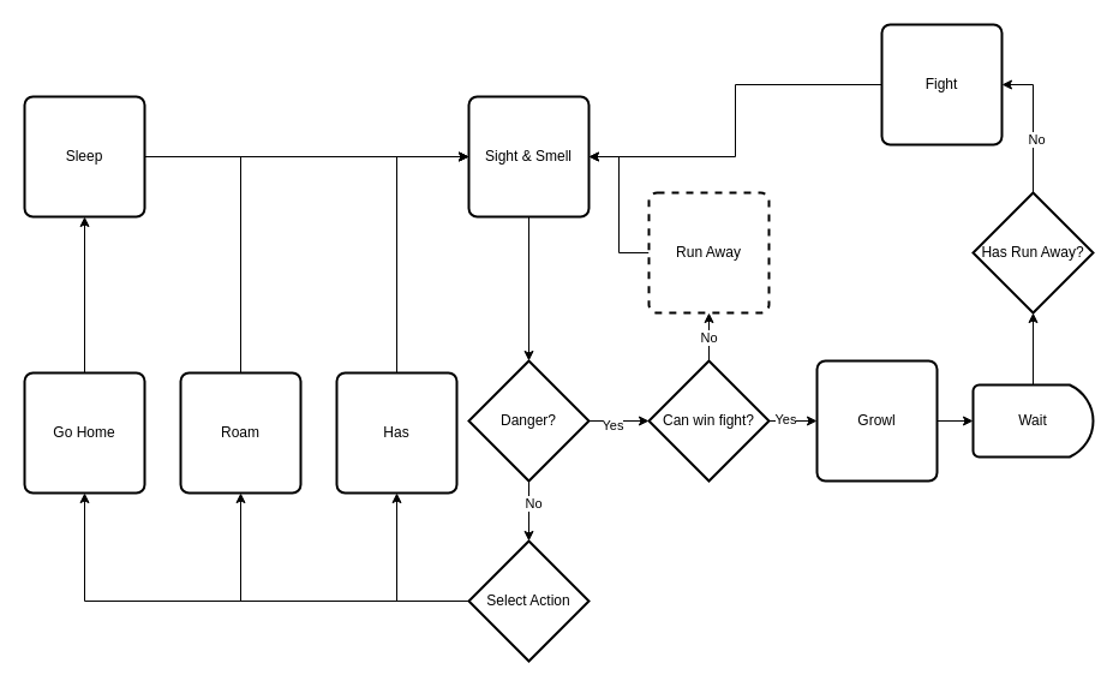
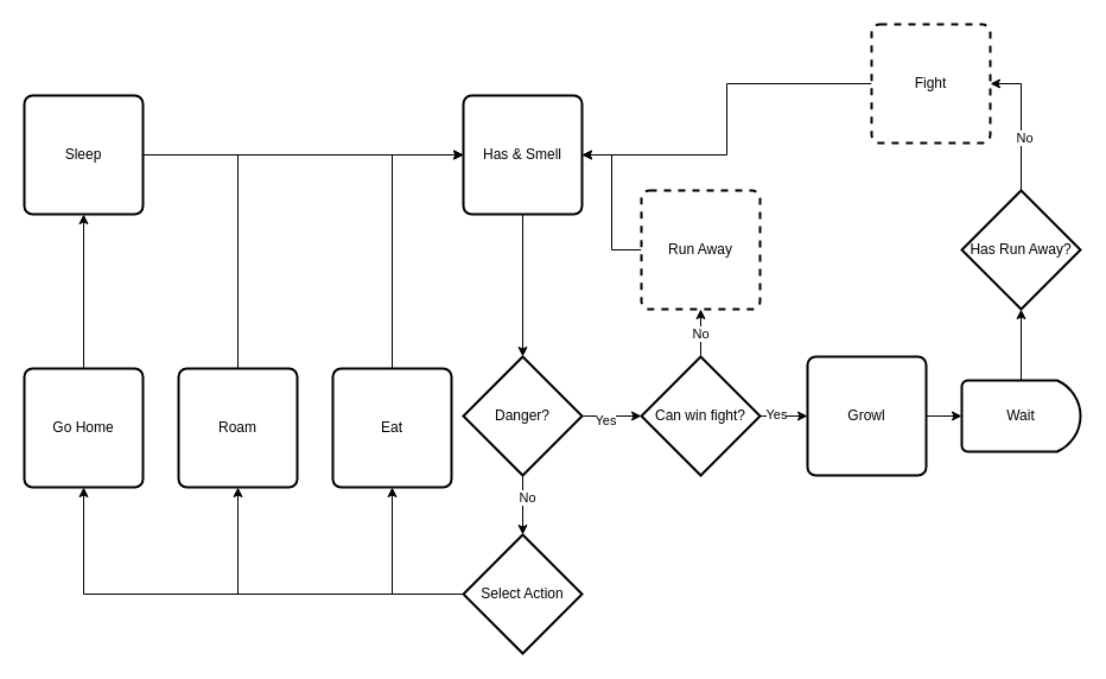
- <mxCell id="24" value="Fight" style="rounded=1;whiteSpace=wrap;html=1;absoluteArcSize=1;arcSize=14;strokeWidth=2;" parent="1" vertex="1"><mxGeometry x="734" y="20" width="100" height="100" as="geometry" /></mxCell>
+ <mxCell id="24" value="Fight" style="rounded=1;whiteSpace=wrap;html=1;absoluteArcSize=1;arcSize=14;strokeWidth=2;dashed=1;" parent="1" vertex="1"><mxGeometry x="734" y="20" width="100" height="100" as="geometry" /></mxCell>
- <mxCell id="3" value="Sight &amp;amp; Smell" style="rounded=1;whiteSpace=wrap;html=1;absoluteArcSize=1;arcSize=14;strokeWidth=2;" parent="1" vertex="1"><mxGeometry x="390" y="80" width="100" height="100" as="geometry" /></mxCell>
+ <mxCell id="3" value="Has &amp;amp; Smell" style="rounded=1;whiteSpace=wrap;html=1;absoluteArcSize=1;arcSize=14;strokeWidth=2;" parent="1" vertex="1"><mxGeometry x="390" y="80" width="100" height="100" as="geometry" /></mxCell>
- <mxCell id="30" value="Has" style="rounded=1;whiteSpace=wrap;html=1;absoluteArcSize=1;arcSize=14;strokeWidth=2;" parent="1" vertex="1"><mxGeometry x="280" y="310" width="100" height="100" as="geometry" /></mxCell>
+ <mxCell id="30" value="Eat" style="rounded=1;whiteSpace=wrap;html=1;absoluteArcSize=1;arcSize=14;strokeWidth=2;" parent="1" vertex="1"><mxGeometry x="280" y="310" width="100" height="100" as="geometry" /></mxCell>
